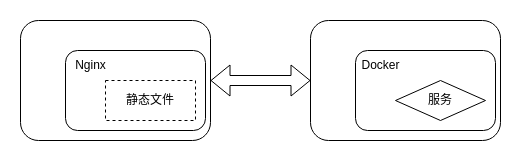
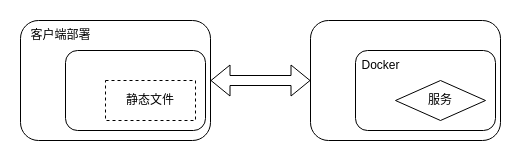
+ <mxCell id="8" value="客户端部署" style="text;html=1;align=center;verticalAlign=middle;resizable=0;points=[];autosize=1;strokeColor=none;fillColor=none;" vertex="1" parent="3"><mxGeometry width="80" height="30" as="geometry" /></mxCell>
- <mxCell id="7" value="Nginx" style="text;html=1;align=center;verticalAlign=middle;resizable=0;points=[];autosize=1;strokeColor=none;fillColor=none;" vertex="1" parent="3"><mxGeometry x="45" y="30" width="50" height="30" as="geometry" /></mxCell>
